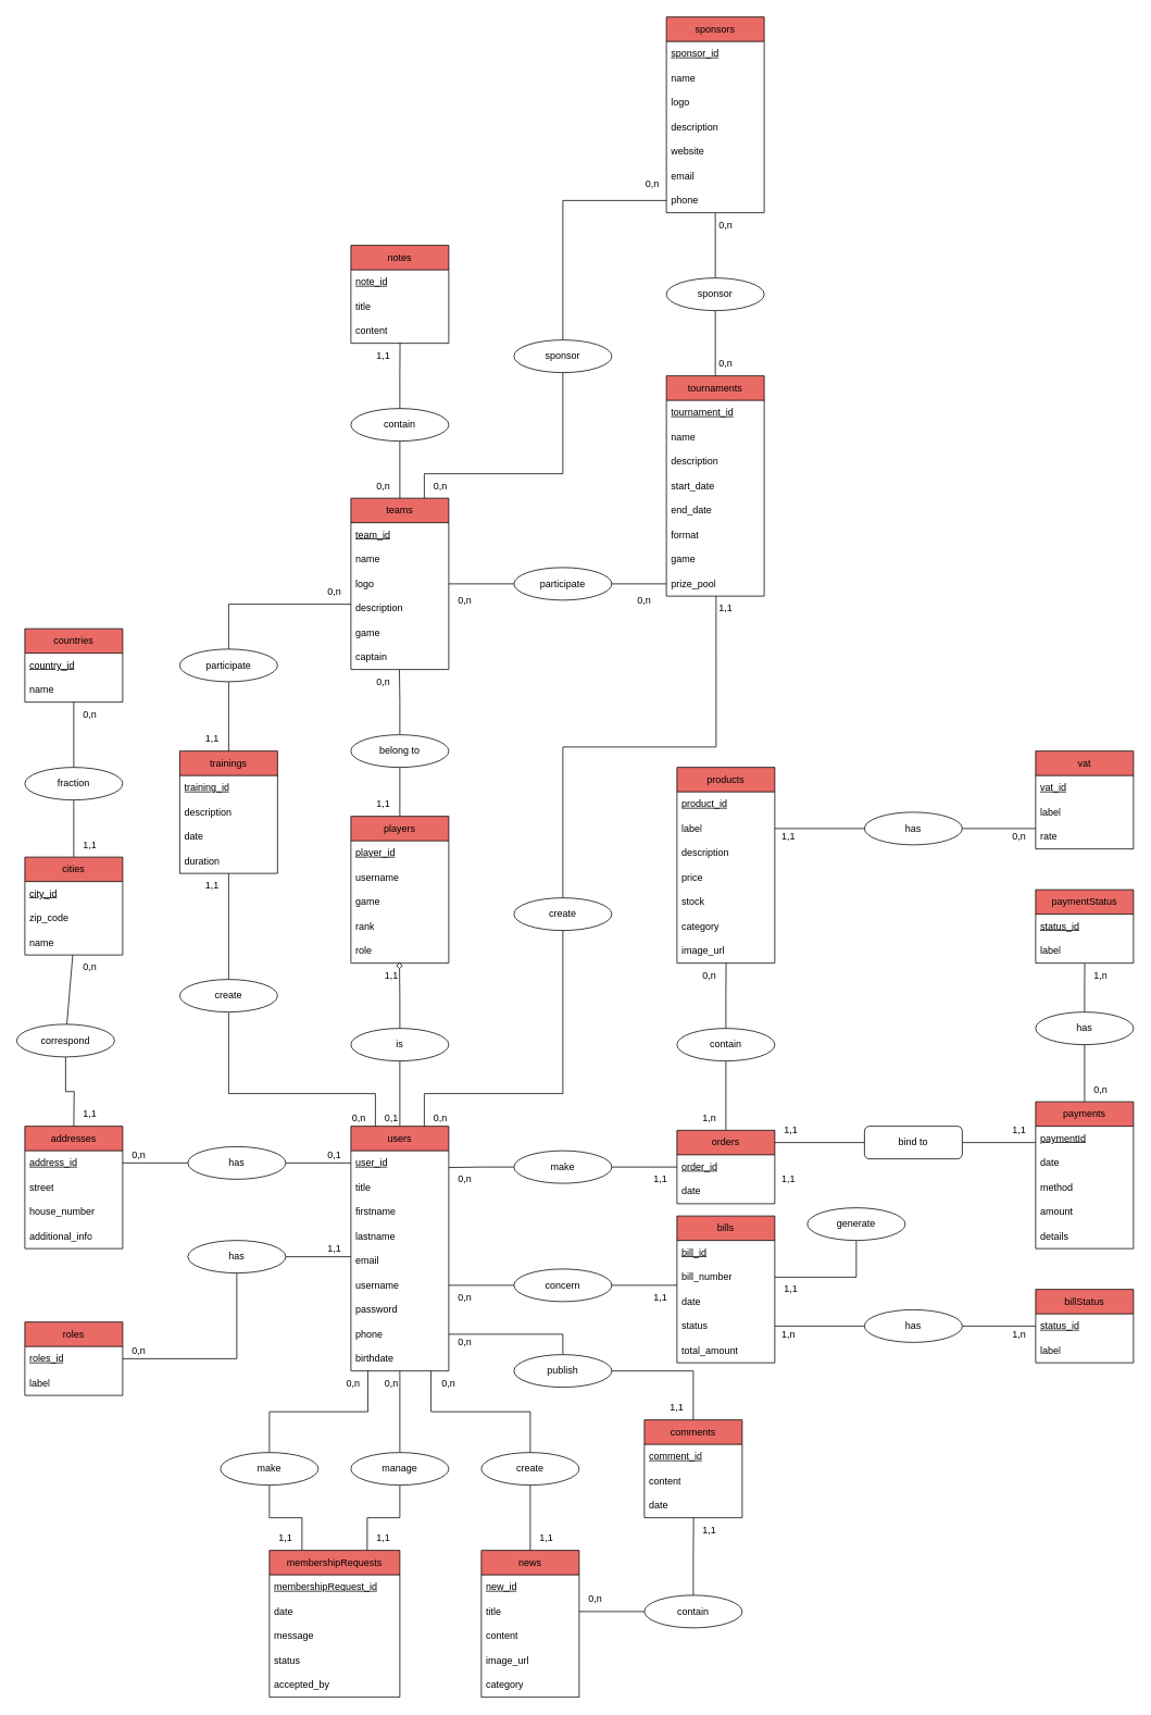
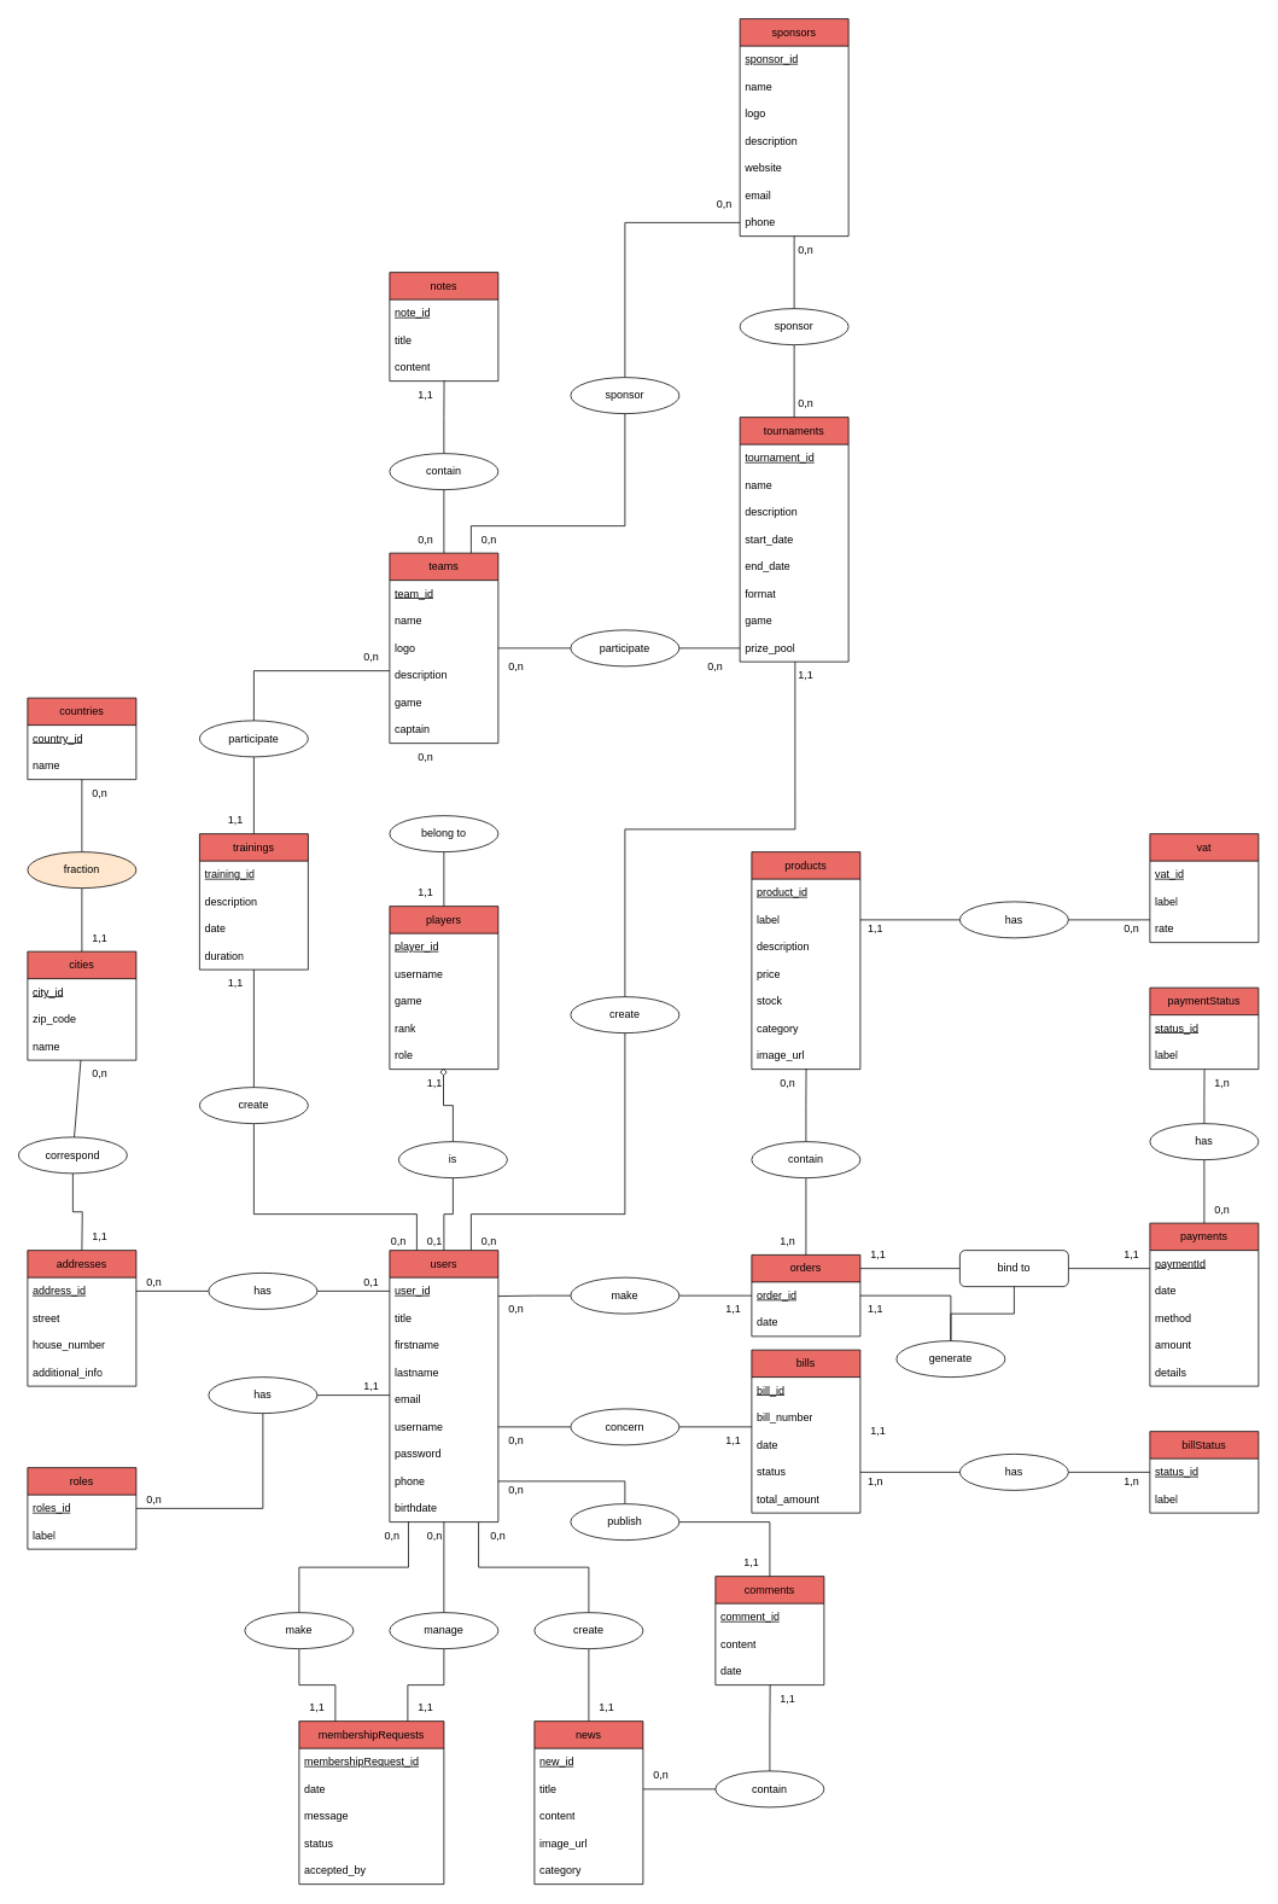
- <mxCell id="24" style="edgeStyle=orthogonalEdgeStyle;rounded=0;orthogonalLoop=1;jettySize=auto;html=1;entryX=0.496;entryY=1.022;entryDx=0;entryDy=0;entryPerimeter=0;endArrow=none;endFill=0;" parent="1" source="25" target="153" edge="1"><mxGeometry relative="1" as="geometry" /></mxCell>
- <mxCell id="4" value="fraction" style="ellipse;whiteSpace=wrap;html=1;" parent="1" vertex="1"><mxGeometry x="30" y="940" width="120" height="40" as="geometry" /></mxCell>
+ <mxCell id="4" value="fraction" style="ellipse;whiteSpace=wrap;html=1;fillColor=#ffe6cc;" parent="1" vertex="1"><mxGeometry x="30" y="940" width="120" height="40" as="geometry" /></mxCell>
- <mxCell id="20" value="is" style="ellipse;whiteSpace=wrap;html=1;" parent="1" vertex="1"><mxGeometry x="430" y="1260" width="120" height="40" as="geometry" /></mxCell>
+ <mxCell id="20" value="is" style="ellipse;whiteSpace=wrap;html=1;" parent="1" vertex="1"><mxGeometry x="440" y="1260" width="120" height="40" as="geometry" /></mxCell>
+ <mxCell id="51" style="edgeStyle=orthogonalEdgeStyle;rounded=0;orthogonalLoop=1;jettySize=auto;html=1;entryX=1;entryY=0.5;entryDx=0;entryDy=0;endArrow=none;endFill=0;" parent="1" source="53" target="108" edge="1"><mxGeometry relative="1" as="geometry" /></mxCell>
- <mxCell id="52" style="edgeStyle=orthogonalEdgeStyle;rounded=0;orthogonalLoop=1;jettySize=auto;html=1;entryX=1;entryY=0.5;entryDx=0;entryDy=0;endArrow=none;endFill=0;" parent="1" source="53" target="112" edge="1"><mxGeometry relative="1" as="geometry" /></mxCell>
+ <mxCell id="52" style="edgeStyle=orthogonalEdgeStyle;rounded=0;orthogonalLoop=1;jettySize=auto;html=1;endArrow=none;endFill=0;" parent="1" source="53" target="28" edge="1"><mxGeometry relative="1" as="geometry" /></mxCell>
